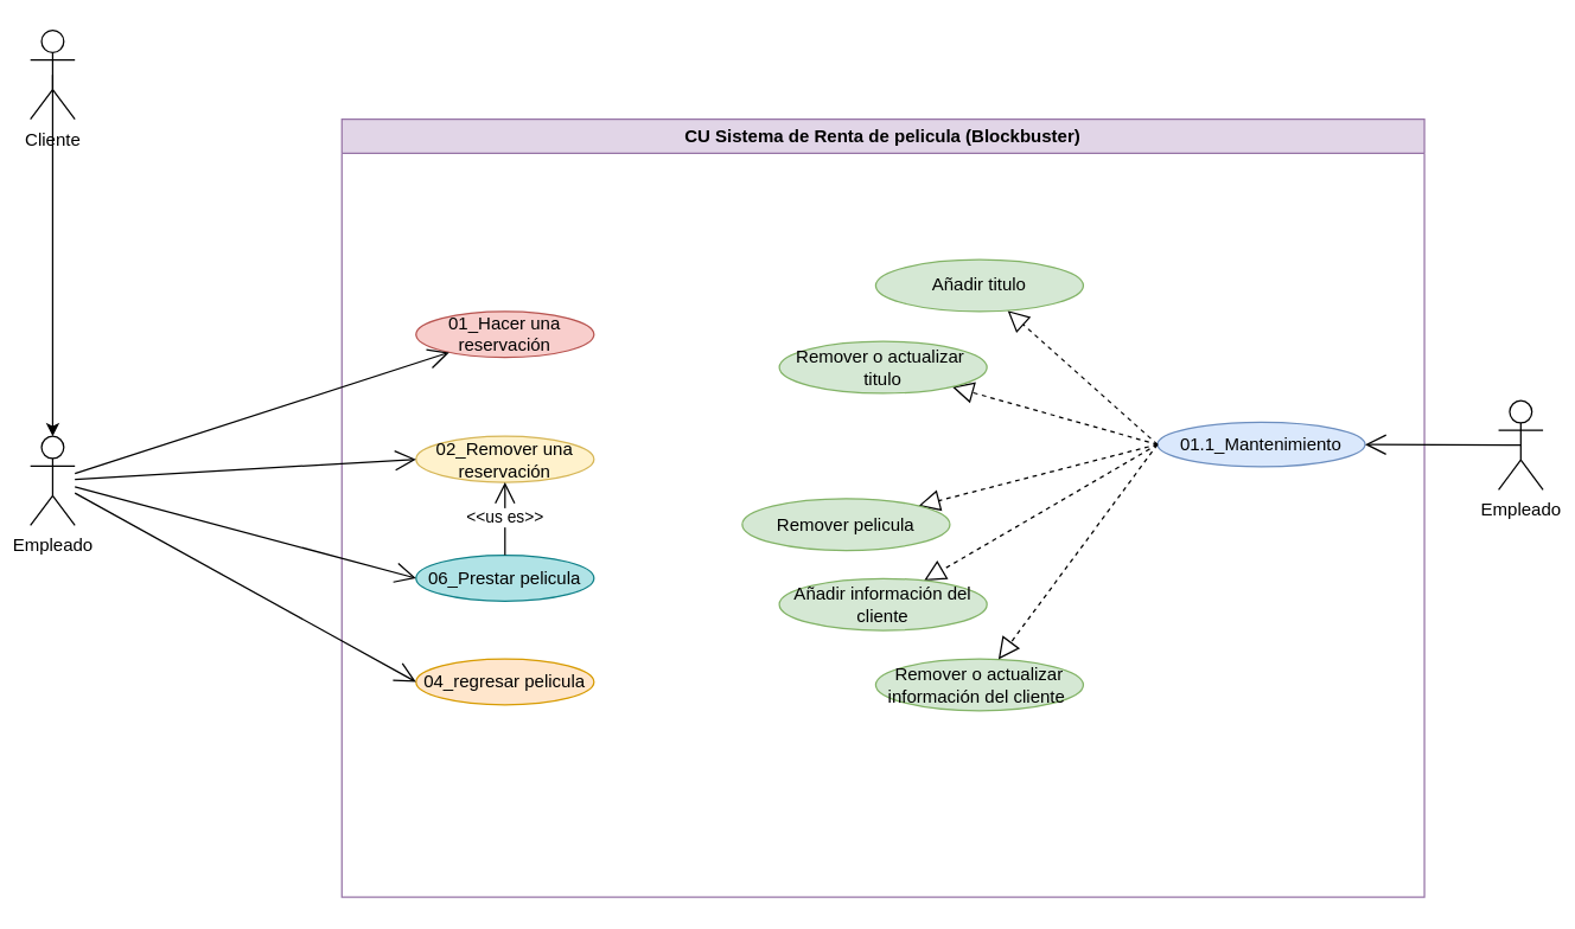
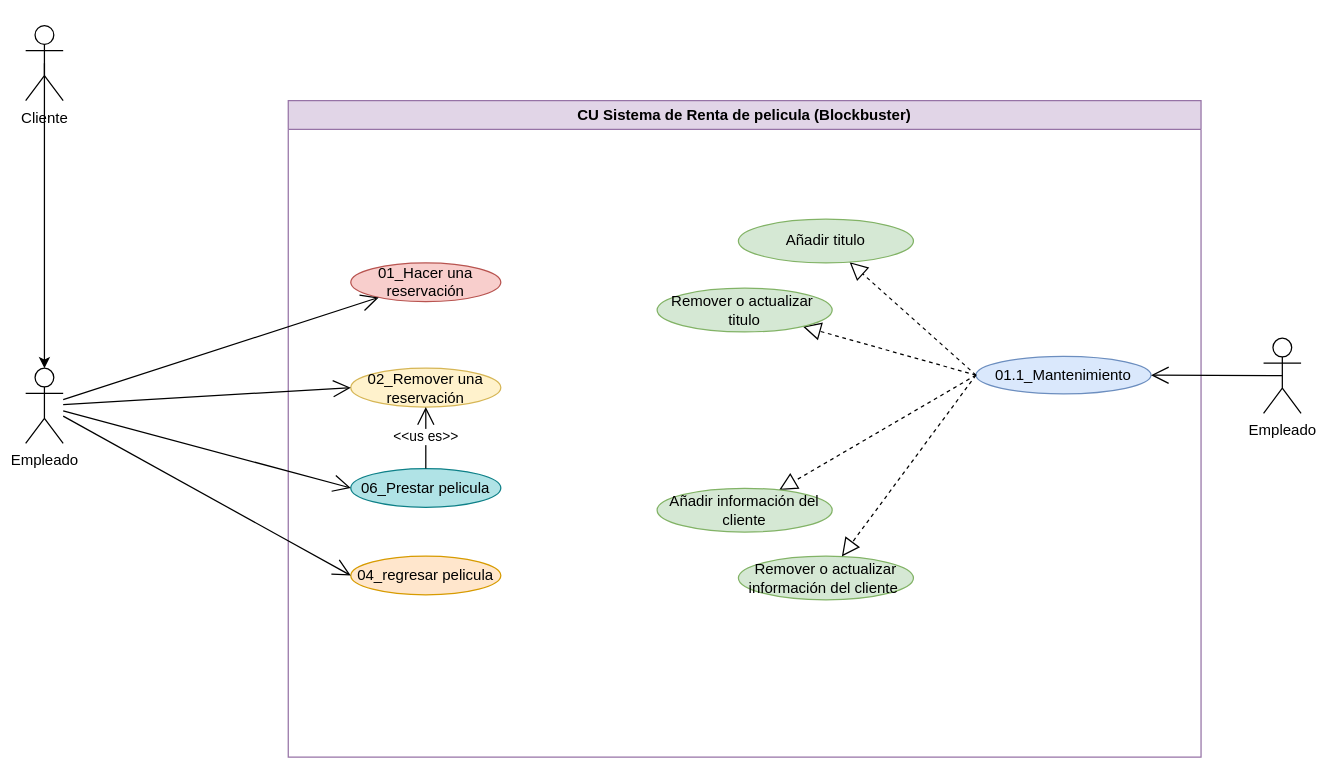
- <mxCell id="7" value="" style="endArrow=block;dashed=1;endFill=0;endSize=12;html=1;rounded=0;exitX=0;exitY=0.5;exitDx=0;exitDy=0;" parent="4" source="5" target="16" edge="1"><mxGeometry width="160" relative="1" as="geometry"><mxPoint x="180" y="264.5" as="sourcePoint" /><mxPoint x="500.0" y="300.0" as="targetPoint" /></mxGeometry></mxCell>
- <mxCell id="16" value="Remover pelicula" style="ellipse;whiteSpace=wrap;html=1;fillColor=#d5e8d4;strokeColor=#82b366;" vertex="1" parent="4"><mxGeometry x="270" y="256" width="140" height="35" as="geometry" /></mxCell>
